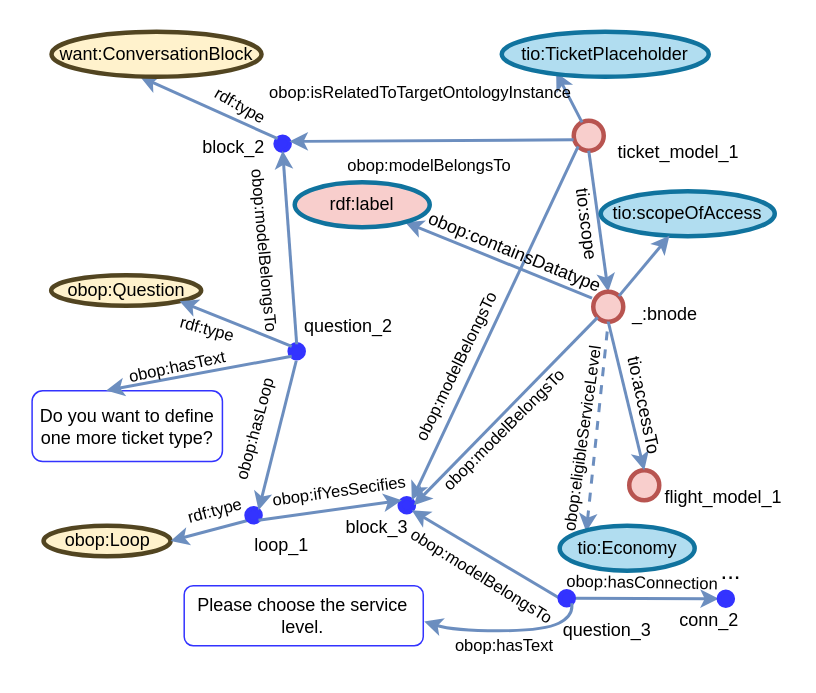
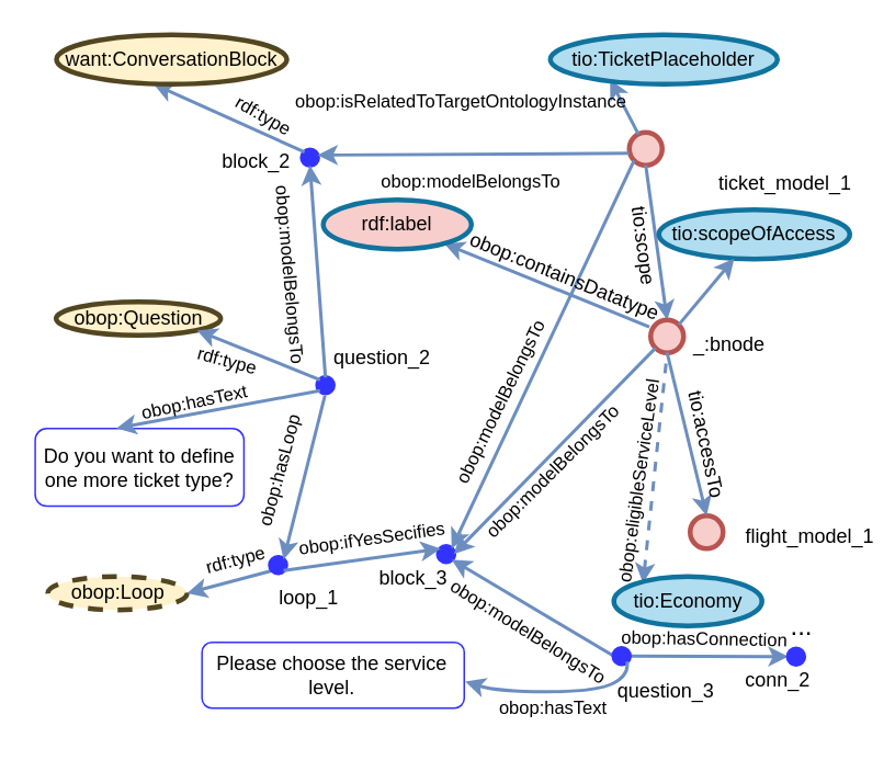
- <mxCell id="4" value="ticket_model_1" style="text;html=1;strokeColor=none;fillColor=none;align=center;verticalAlign=middle;whiteSpace=wrap;rounded=0;strokeWidth=3;" parent="1" vertex="1"><mxGeometry x="412" y="90.62" width="80" height="20" as="geometry" /></mxCell>
+ <mxCell id="4" value="ticket_model_1" style="text;html=1;strokeColor=none;fillColor=none;align=center;verticalAlign=middle;whiteSpace=wrap;rounded=0;strokeWidth=3;" parent="1" vertex="1"><mxGeometry x="437" y="100.62" width="80" height="20" as="geometry" /></mxCell>
- <mxCell id="50" value="flight_model_1" style="text;html=1;strokeColor=none;fillColor=none;align=center;verticalAlign=middle;whiteSpace=wrap;rounded=0;strokeWidth=3;" vertex="1" parent="1"><mxGeometry x="442" y="321" width="80" height="20" as="geometry" /></mxCell>
+ <mxCell id="50" value="flight_model_1" style="text;html=1;strokeColor=none;fillColor=none;align=center;verticalAlign=middle;whiteSpace=wrap;rounded=0;strokeWidth=3;" vertex="1" parent="1"><mxGeometry x="452" y="316" width="80" height="20" as="geometry" /></mxCell>
- <mxCell id="29" value="obop:Loop" style="ellipse;whiteSpace=wrap;html=1;strokeWidth=3;fillColor=#fff2cc;strokeColor=#524521;" parent="1" vertex="1"><mxGeometry x="28.54" width="84.69" height="20.31" as="geometry" y="350" /></mxCell>
+ <mxCell id="29" value="obop:Loop" style="ellipse;whiteSpace=wrap;html=1;strokeWidth=3;fillColor=#fff2cc;strokeColor=#524521;dashed=1;" parent="1" vertex="1"><mxGeometry x="28.54" width="84.69" height="20.31" as="geometry" y="350" /></mxCell>
